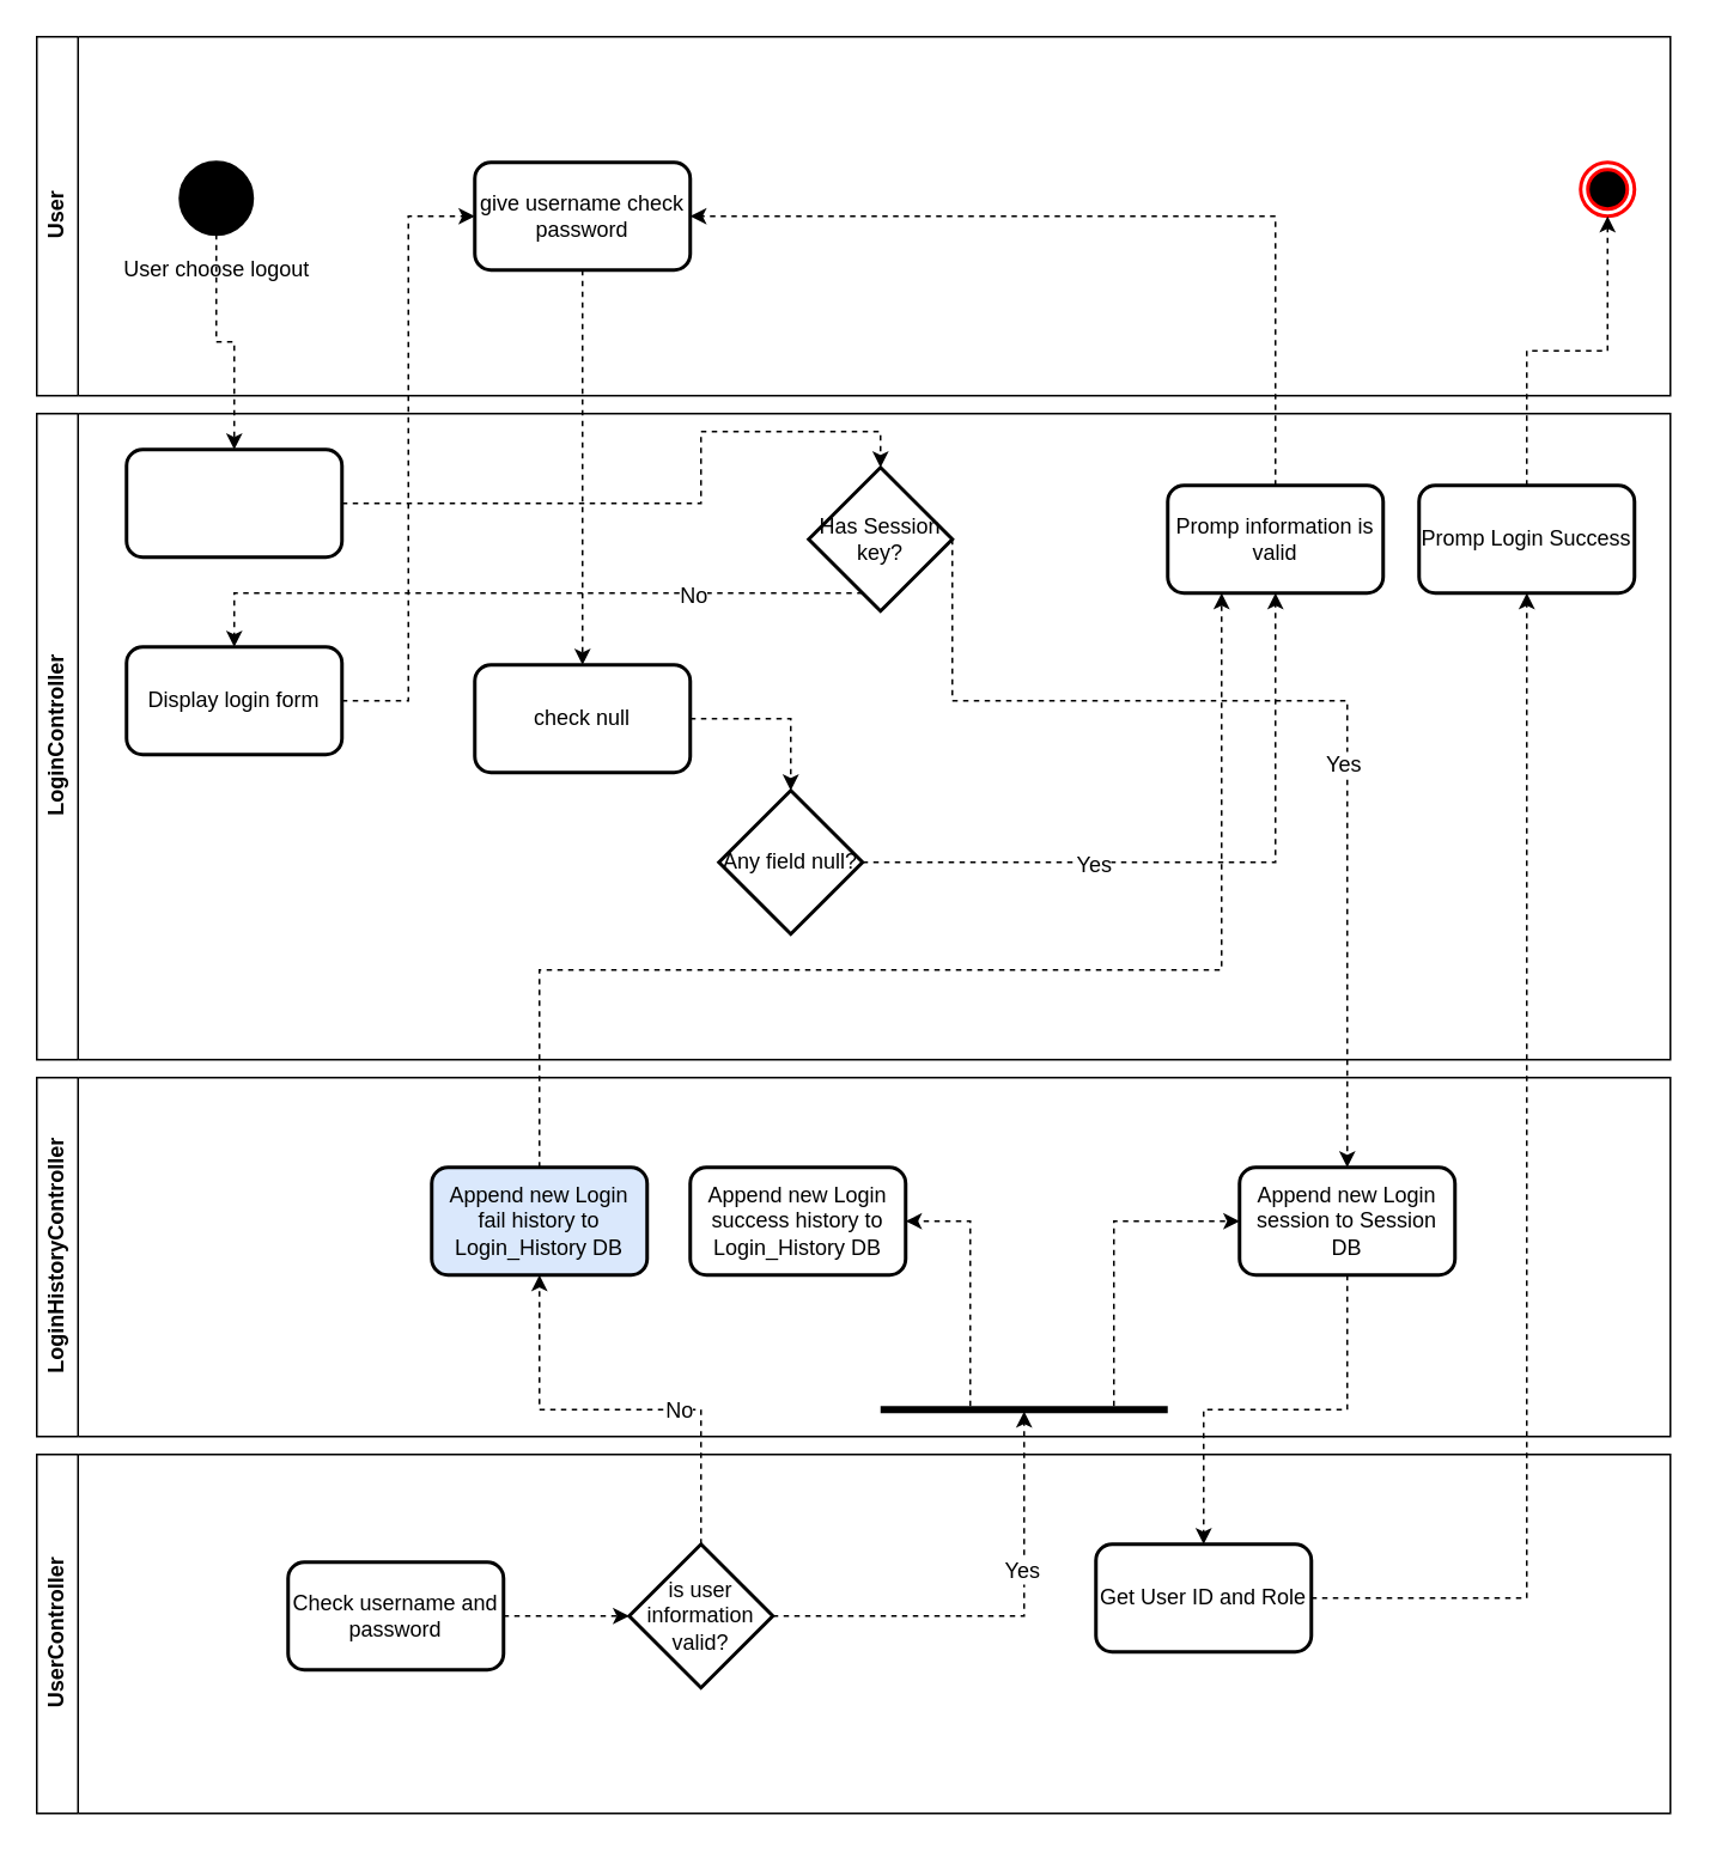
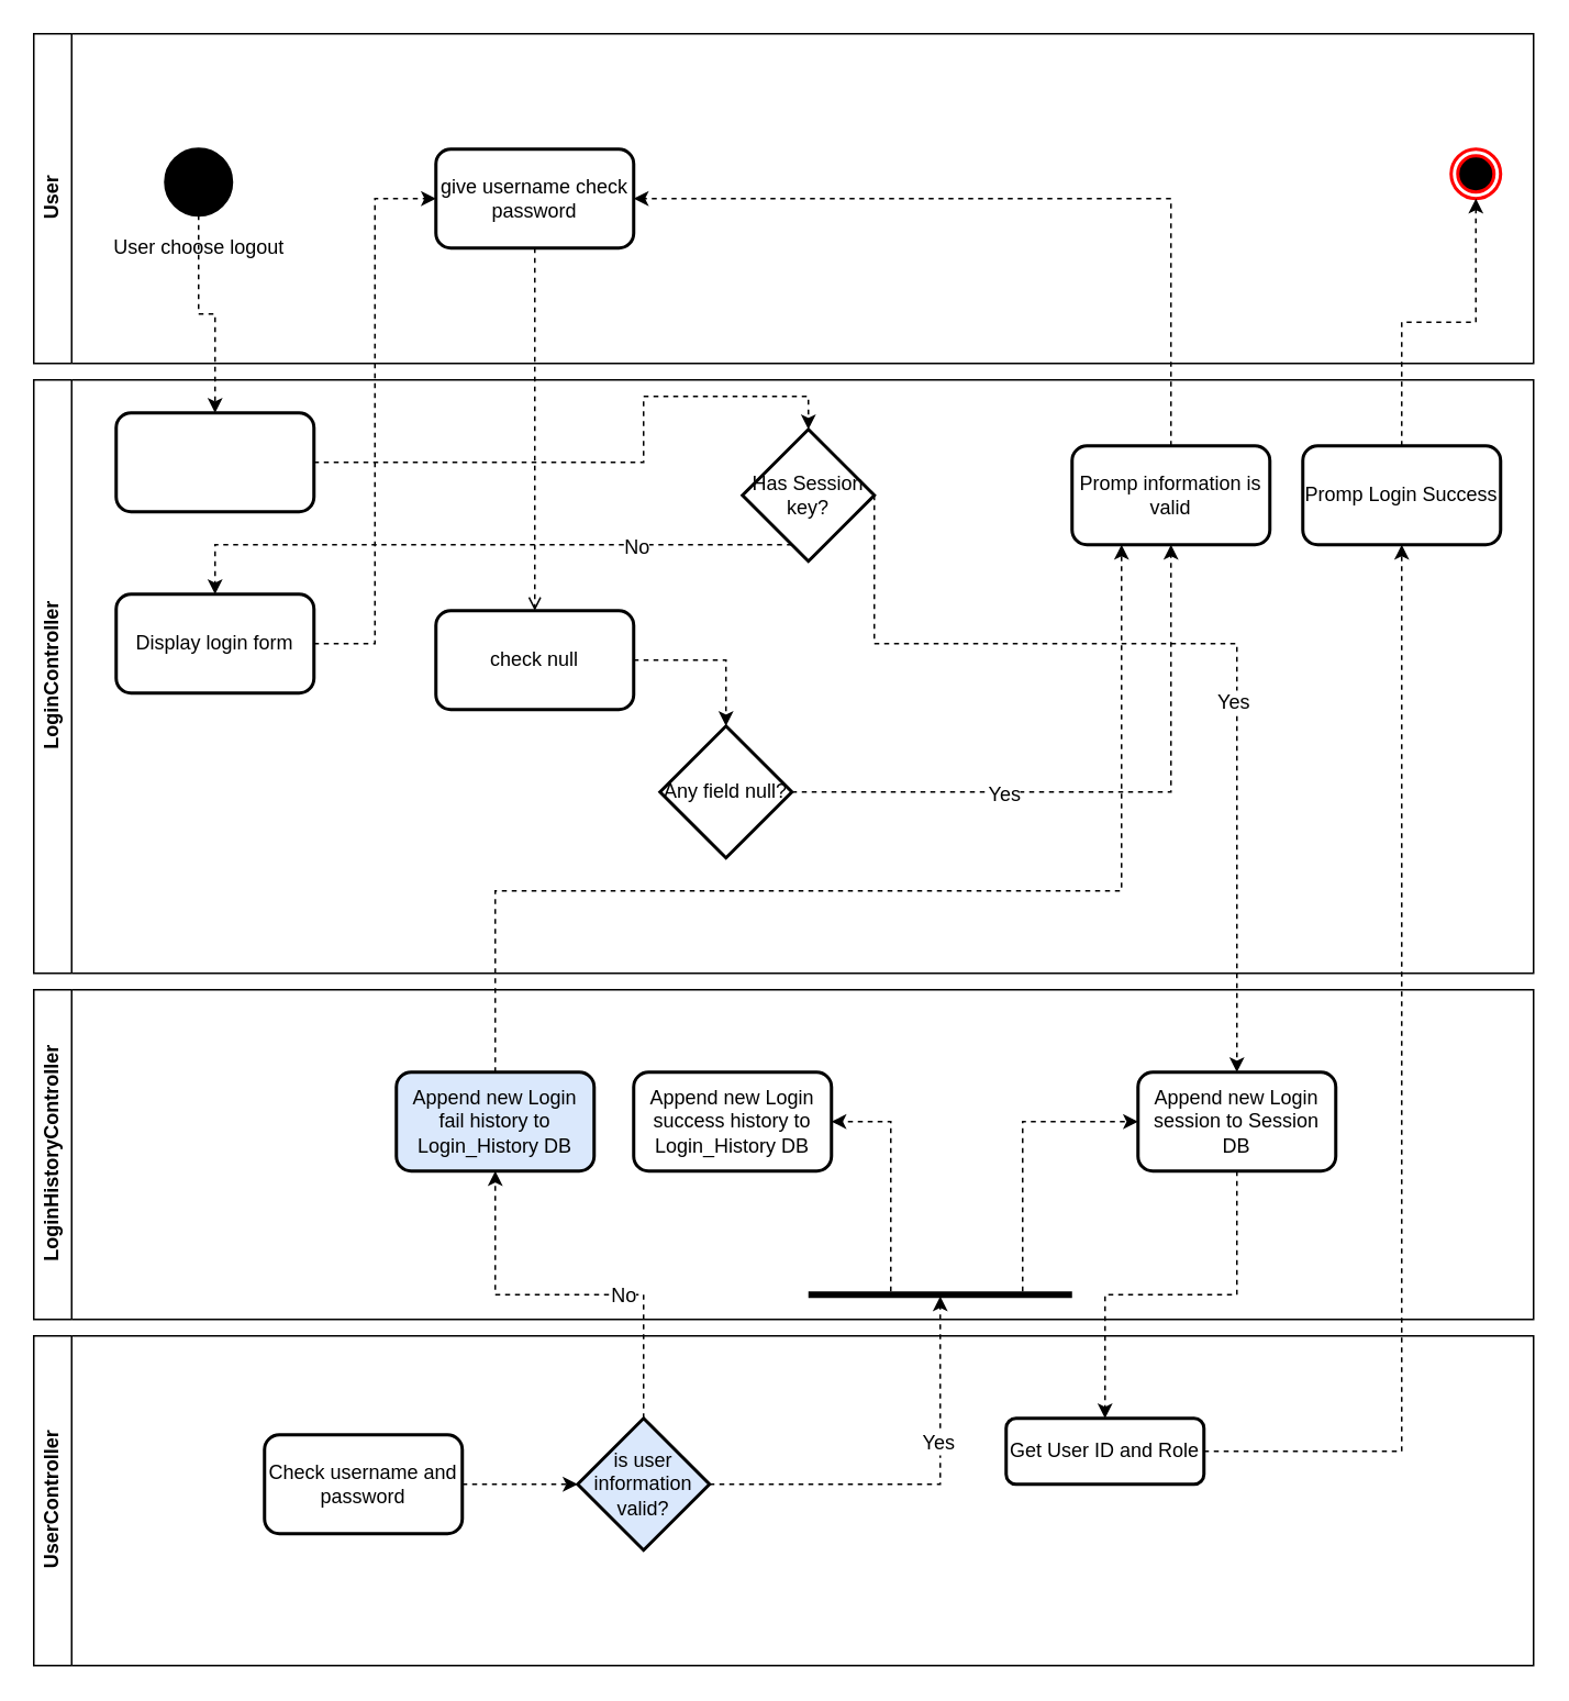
- <mxCell id="36" style="edgeStyle=orthogonalEdgeStyle;rounded=0;orthogonalLoop=1;jettySize=auto;html=1;entryX=0.5;entryY=0;entryDx=0;entryDy=0;dashed=1;strokeWidth=1;fontFamily=Helvetica;fontSize=12;fontColor=default;" edge="1" parent="1" source="5" target="15"><mxGeometry relative="1" as="geometry" /></mxCell>
+ <mxCell id="36" style="edgeStyle=orthogonalEdgeStyle;rounded=0;orthogonalLoop=1;jettySize=auto;html=1;entryX=0.5;entryY=0;entryDx=0;entryDy=0;dashed=1;strokeWidth=1;fontFamily=Helvetica;fontSize=12;fontColor=default;endArrow=open;" edge="1" parent="1" source="5" target="15"><mxGeometry relative="1" as="geometry" /></mxCell>
- <mxCell id="28" value="Get User ID and Role" style="rounded=1;whiteSpace=wrap;html=1;strokeWidth=2;fontFamily=Helvetica;fontSize=12;" vertex="1" parent="27"><mxGeometry x="590" y="50" width="120" height="60" as="geometry" /></mxCell>
+ <mxCell id="28" value="Get User ID and Role" style="rounded=1;whiteSpace=wrap;html=1;strokeWidth=2;fontFamily=Helvetica;fontSize=12;" vertex="1" parent="27"><mxGeometry x="590" y="50" width="120" height="40" as="geometry" /></mxCell>
- <mxCell id="31" value="is user information valid?" style="rhombus;whiteSpace=wrap;html=1;strokeWidth=2;fontFamily=Helvetica;fontSize=12;" vertex="1" parent="27"><mxGeometry x="330" y="50" width="80" height="80" as="geometry" /></mxCell>
+ <mxCell id="31" value="is user information valid?" style="rhombus;whiteSpace=wrap;html=1;strokeWidth=2;fontFamily=Helvetica;fontSize=12;fillColor=#dae8fc;" vertex="1" parent="27"><mxGeometry x="330" y="50" width="80" height="80" as="geometry" /></mxCell>
